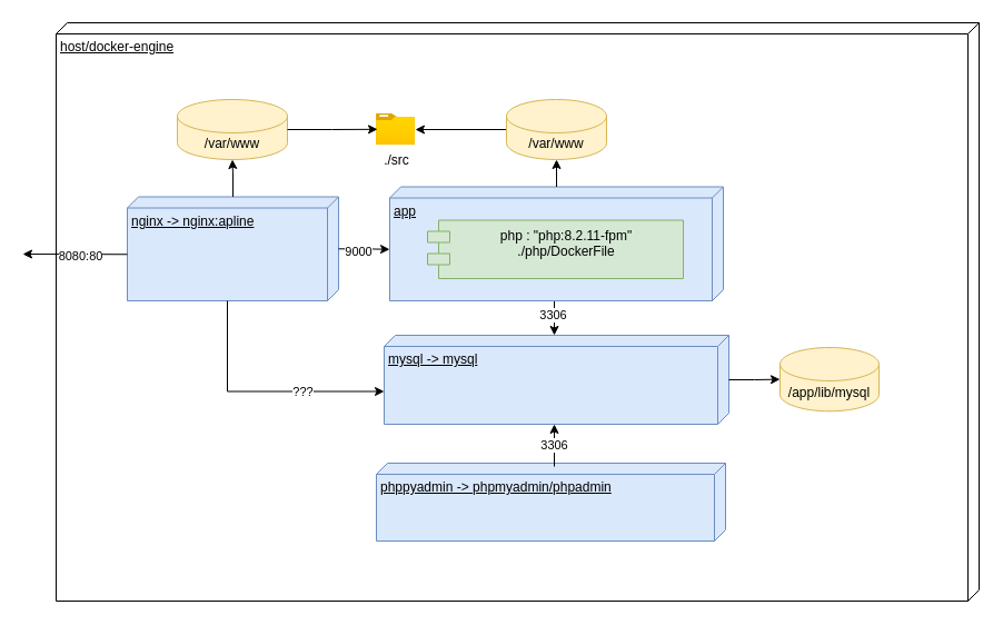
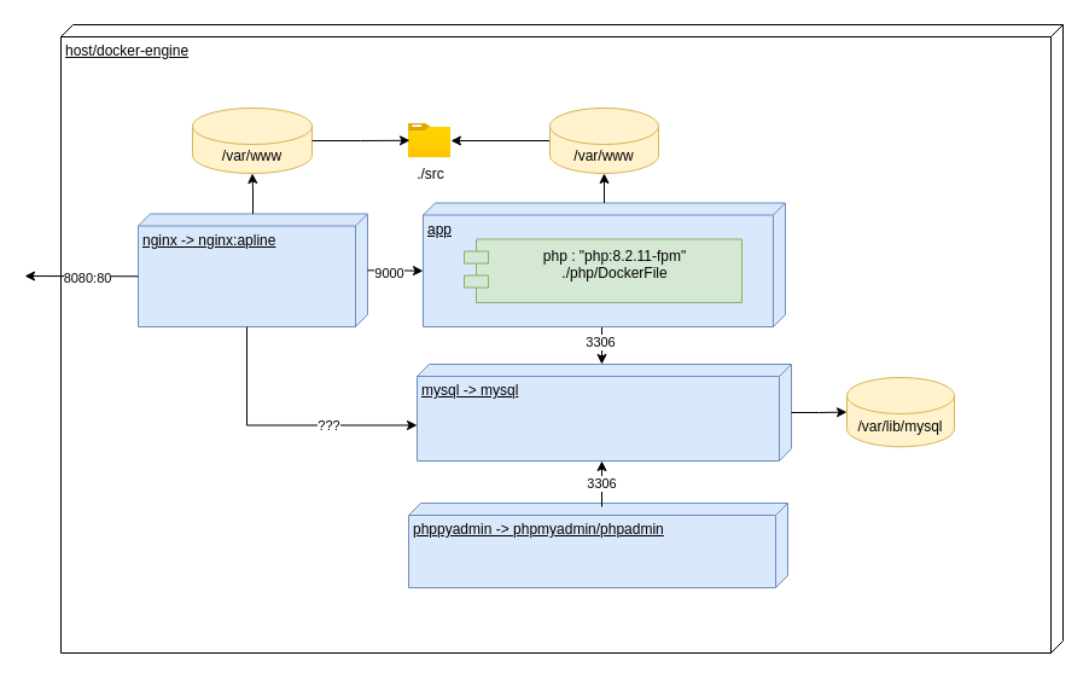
- <mxCell id="11" value="/app/lib/mysql" style="shape=cylinder3;whiteSpace=wrap;html=1;boundedLbl=1;backgroundOutline=1;size=15;fillColor=#fff2cc;strokeColor=#d6b656;" vertex="1" parent="1"><mxGeometry x="701" y="312" width="89" height="57.25" as="geometry" /></mxCell>
+ <mxCell id="11" value="/var/lib/mysql" style="shape=cylinder3;whiteSpace=wrap;html=1;boundedLbl=1;backgroundOutline=1;size=15;fillColor=#fff2cc;strokeColor=#d6b656;" vertex="1" parent="1"><mxGeometry x="701" y="312" width="89" height="57.25" as="geometry" /></mxCell>
